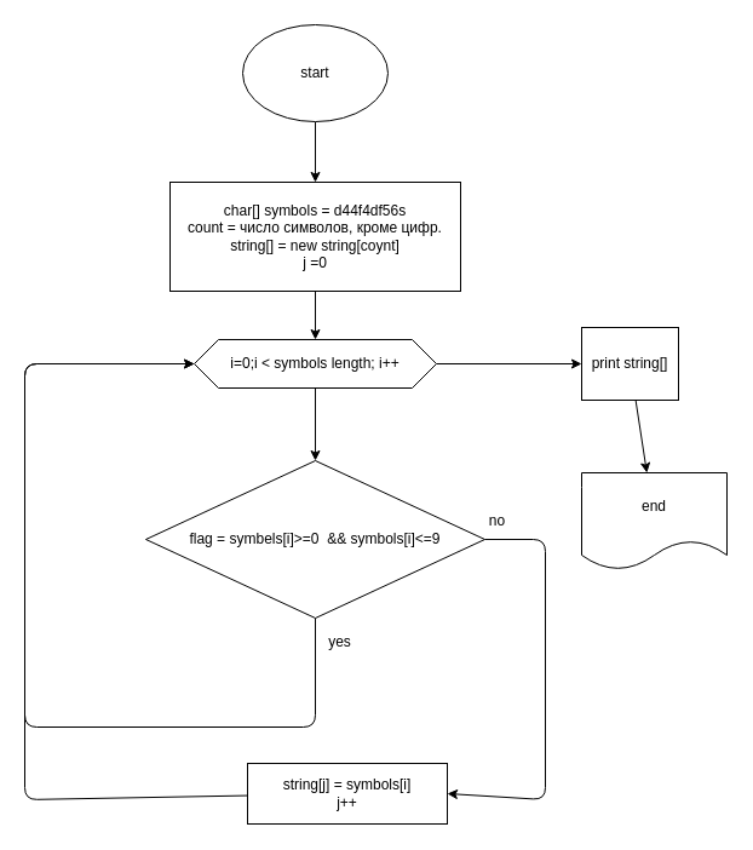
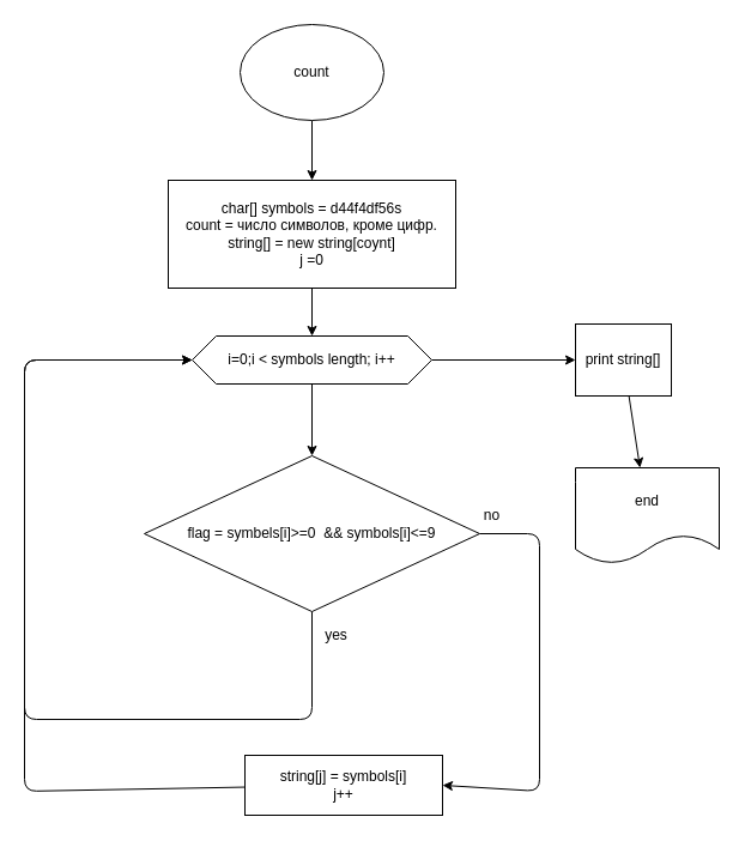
- <mxCell id="3" value="start" style="ellipse;whiteSpace=wrap;html=1;" vertex="1" parent="1"><mxGeometry x="200" y="20" width="120" height="80" as="geometry" /></mxCell>
+ <mxCell id="3" value="count" style="ellipse;whiteSpace=wrap;html=1;" vertex="1" parent="1"><mxGeometry x="200" y="20" width="120" height="80" as="geometry" /></mxCell>
